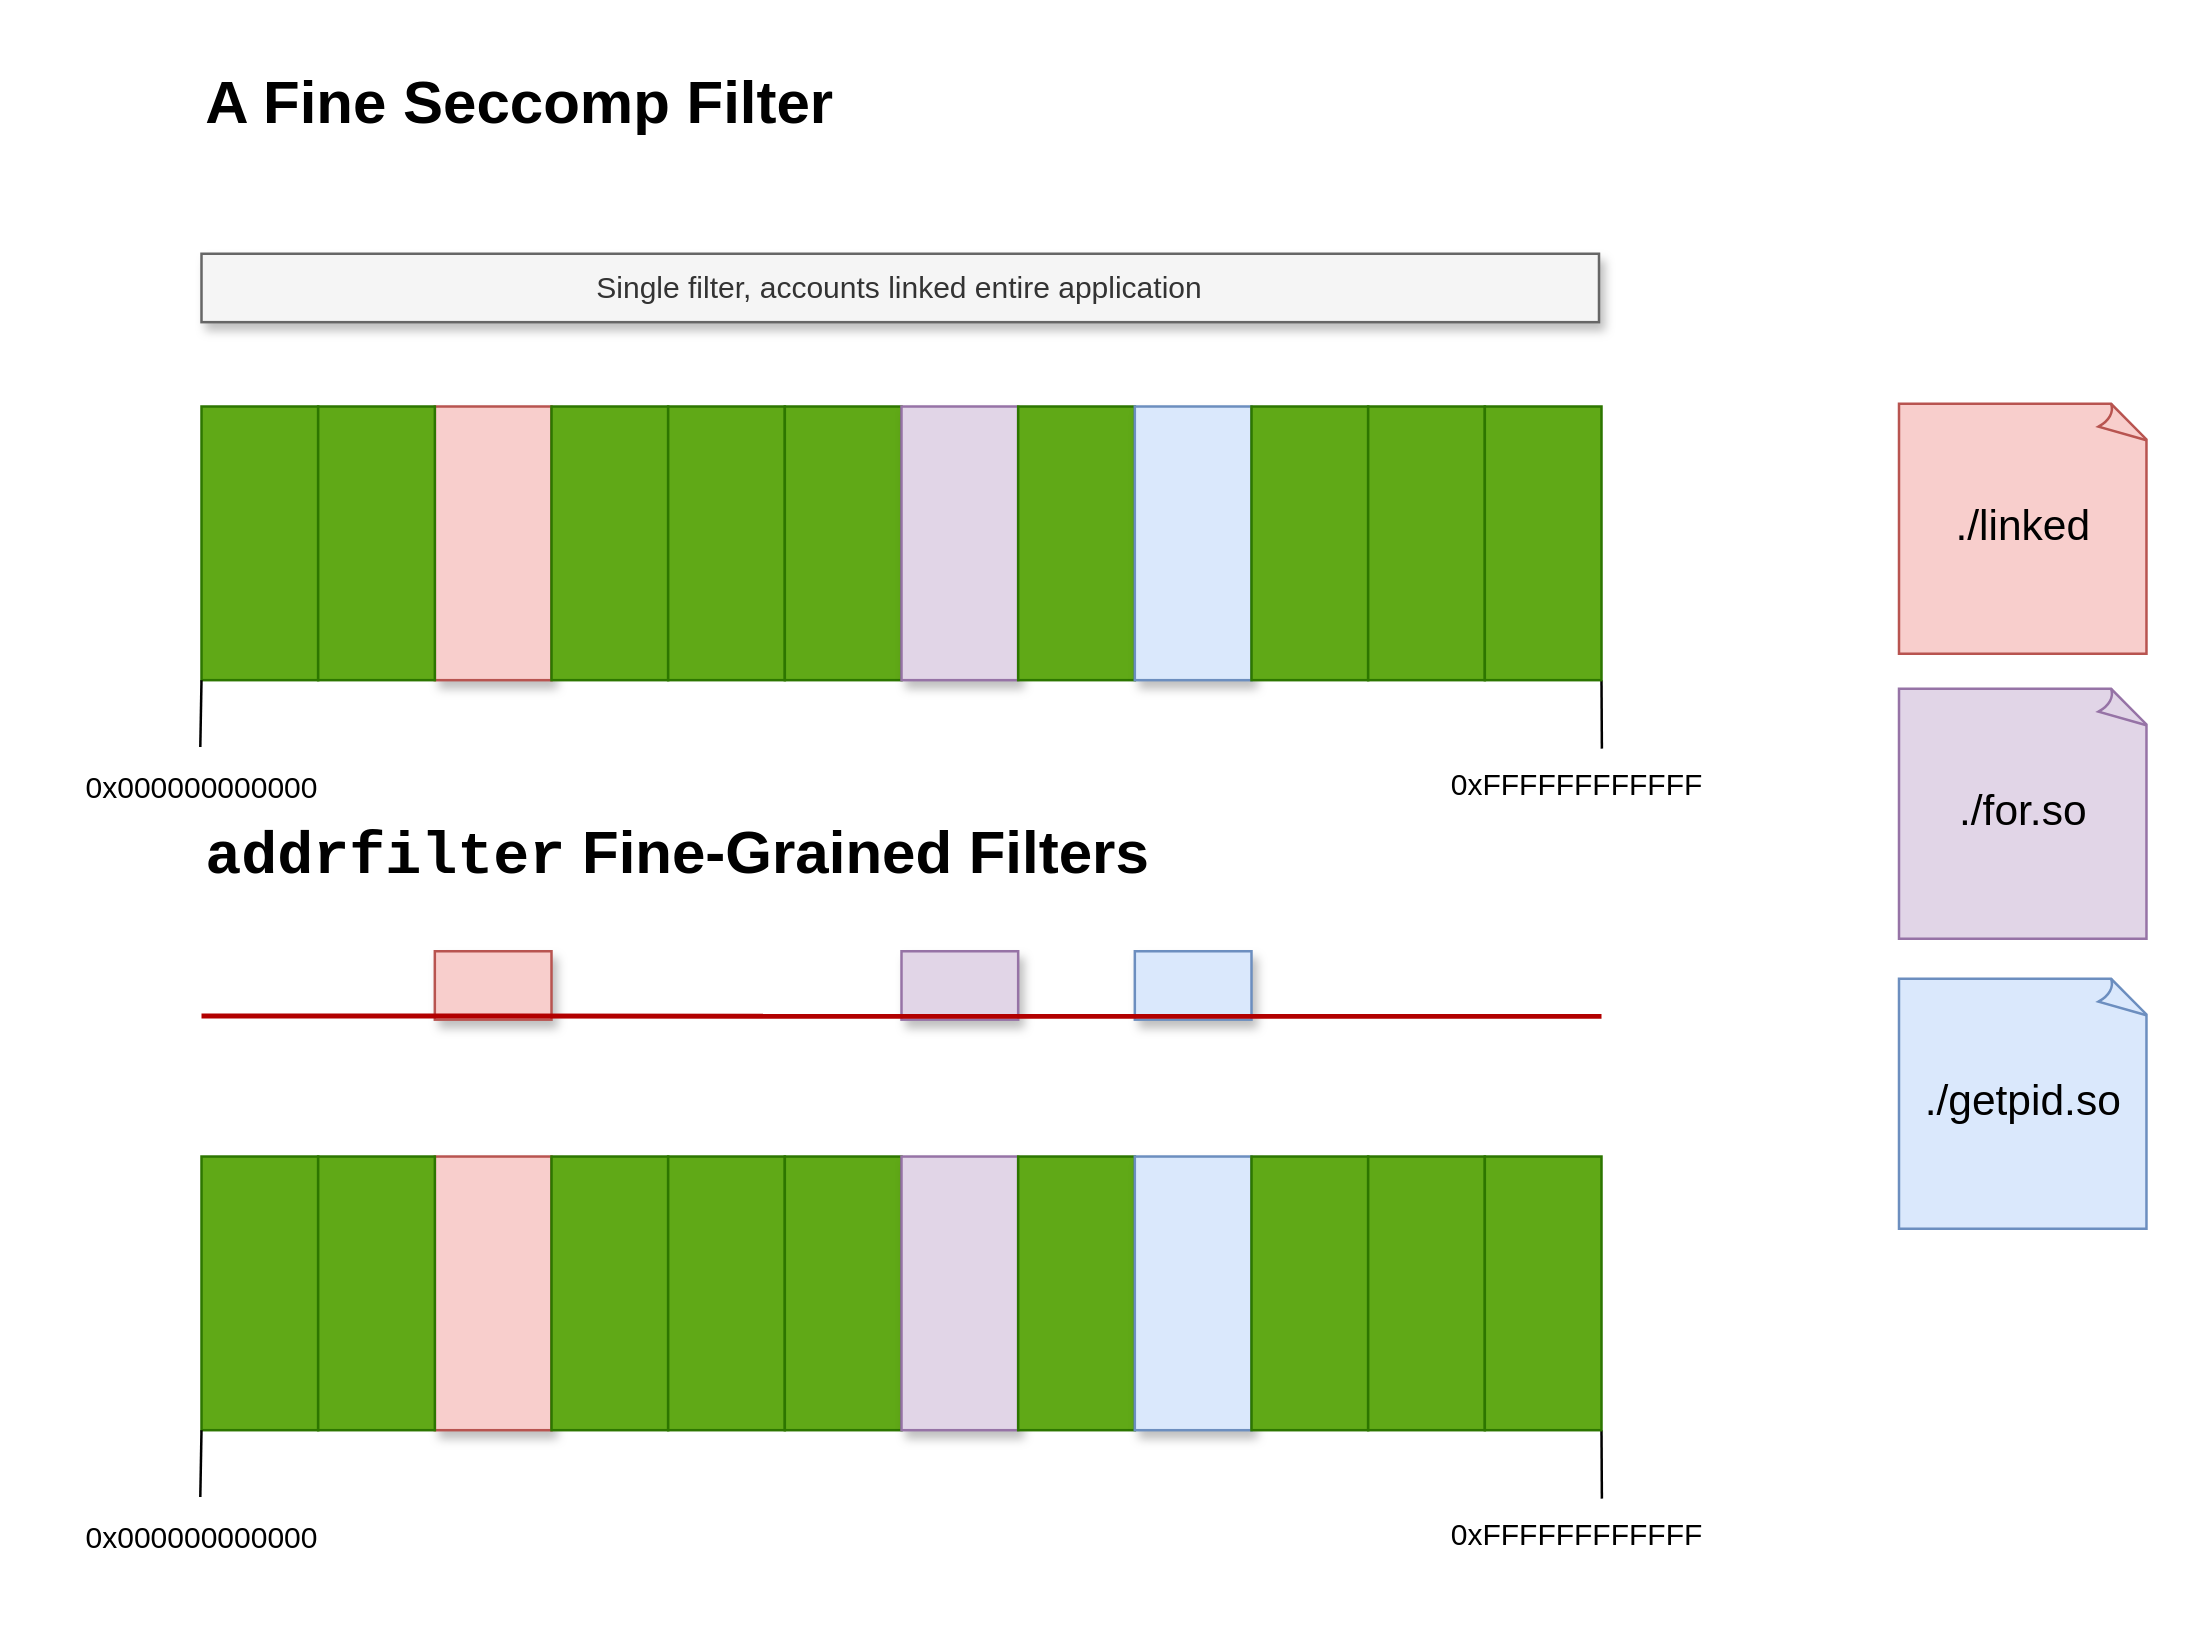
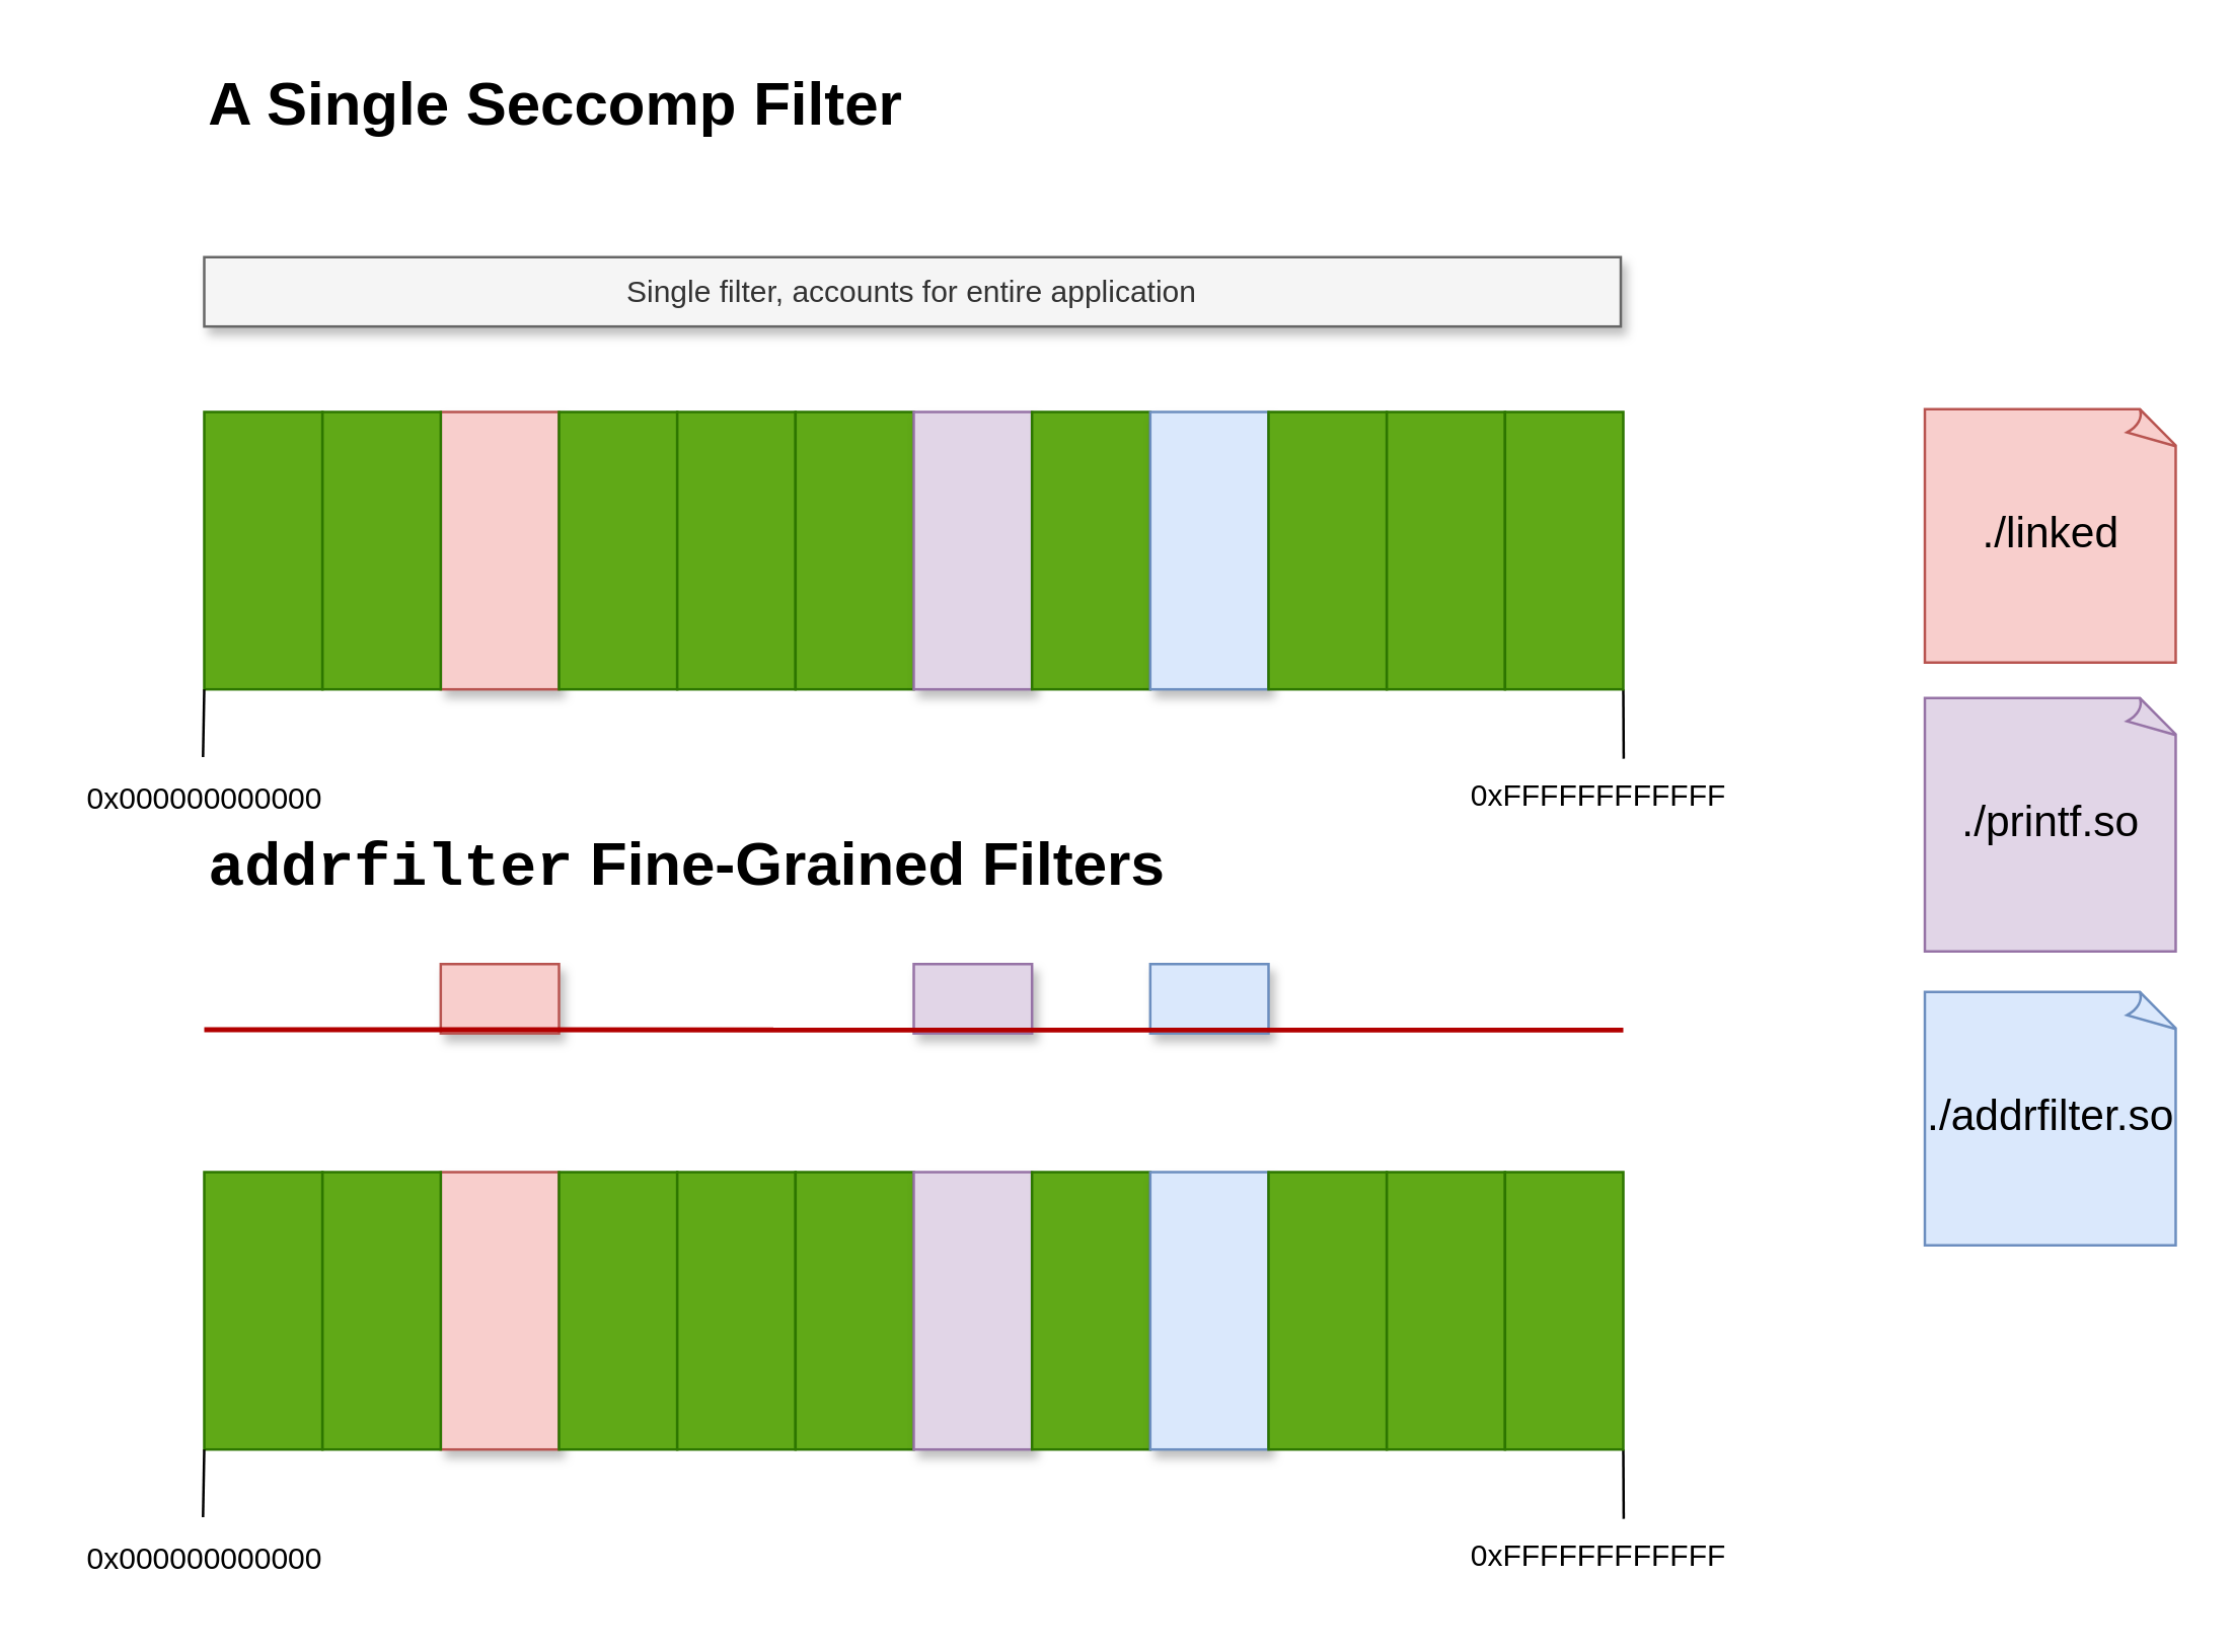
- <mxCell id="24" value="&lt;h1 style=&quot;margin-top: 0px;&quot;&gt;A Fine Seccomp Filter&lt;/h1&gt;" style="text;html=1;whiteSpace=wrap;overflow=hidden;rounded=0;" vertex="1" parent="1"><mxGeometry x="80" y="20" width="630" height="40" as="geometry" /></mxCell>
+ <mxCell id="24" value="&lt;h1 style=&quot;margin-top: 0px;&quot;&gt;A Single Seccomp Filter&lt;/h1&gt;" style="text;html=1;whiteSpace=wrap;overflow=hidden;rounded=0;" vertex="1" parent="1"><mxGeometry x="80" y="20" width="630" height="40" as="geometry" /></mxCell>
- <mxCell id="41" value="Single filter, accounts linked entire application" style="whiteSpace=wrap;html=1;fillColor=#f5f5f5;strokeColor=#666666;shadow=1;fontColor=#333333;" vertex="1" parent="1"><mxGeometry x="80" y="101" width="559" height="27.37" as="geometry" /></mxCell>
+ <mxCell id="41" value="Single filter, accounts for entire application" style="whiteSpace=wrap;html=1;fillColor=#f5f5f5;strokeColor=#666666;shadow=1;fontColor=#333333;" vertex="1" parent="1"><mxGeometry x="80" y="101" width="559" height="27.37" as="geometry" /></mxCell>
- <mxCell id="22" value="&lt;font style=&quot;font-size: 17px;&quot;&gt;./for.so&lt;/font&gt;" style="whiteSpace=wrap;html=1;shape=mxgraph.basic.document;fillColor=#e1d5e7;strokeColor=#9673a6;" vertex="1" parent="1"><mxGeometry x="759" y="275" width="100" height="100" as="geometry" /></mxCell>
+ <mxCell id="22" value="&lt;font style=&quot;font-size: 17px;&quot;&gt;./printf.so&lt;/font&gt;" style="whiteSpace=wrap;html=1;shape=mxgraph.basic.document;fillColor=#e1d5e7;strokeColor=#9673a6;" vertex="1" parent="1"><mxGeometry x="759" y="275" width="100" height="100" as="geometry" /></mxCell>
- <mxCell id="21" value="&lt;font style=&quot;font-size: 17px;&quot;&gt;./getpid.so&lt;/font&gt;" style="whiteSpace=wrap;html=1;shape=mxgraph.basic.document;fillColor=#dae8fc;strokeColor=#6c8ebf;" vertex="1" parent="1"><mxGeometry x="759" y="391" width="100" height="100" as="geometry" /></mxCell>
+ <mxCell id="21" value="&lt;font style=&quot;font-size: 17px;&quot;&gt;./addrfilter.so&lt;/font&gt;" style="whiteSpace=wrap;html=1;shape=mxgraph.basic.document;fillColor=#dae8fc;strokeColor=#6c8ebf;" vertex="1" parent="1"><mxGeometry x="759" y="391" width="100" height="100" as="geometry" /></mxCell>
